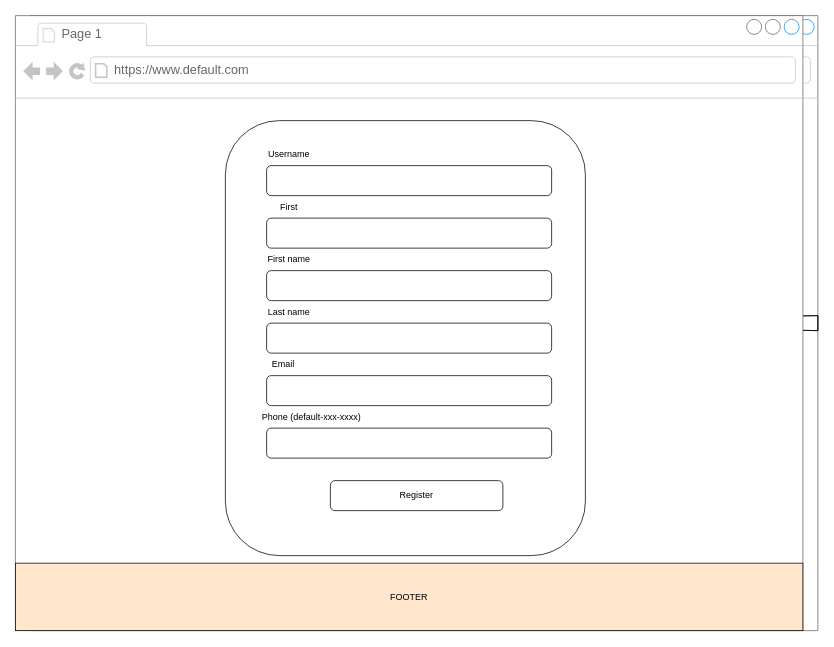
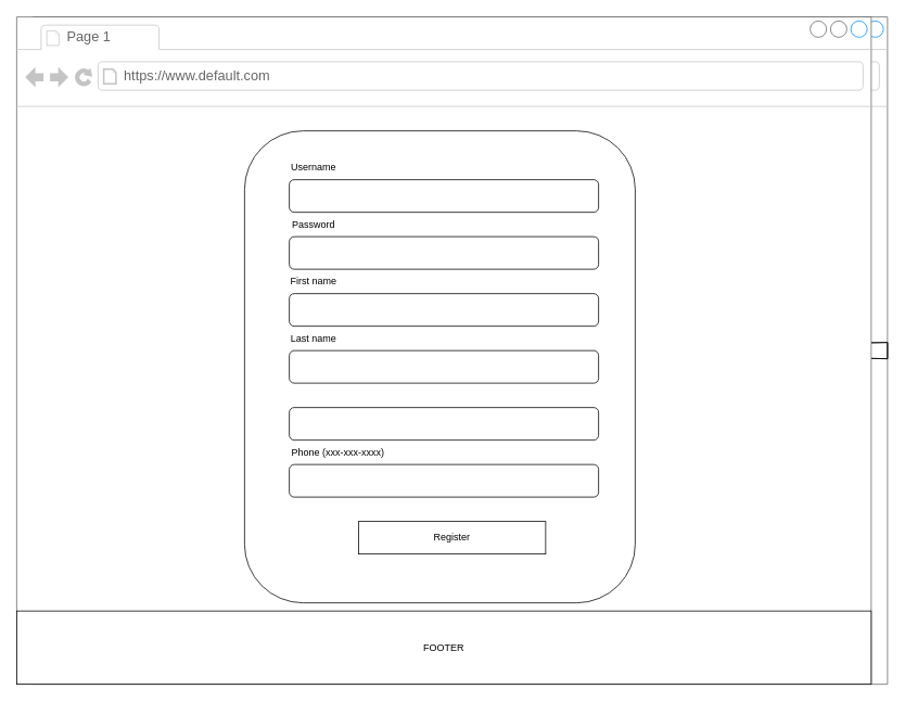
- <mxCell id="33" value="First" style="text;html=1;strokeColor=none;fillColor=none;align=center;verticalAlign=middle;whiteSpace=wrap;rounded=0;" vertex="1" parent="20"><mxGeometry x="335" y="240" width="60" height="30" as="geometry" /></mxCell>
+ <mxCell id="33" value="Password" style="text;html=1;strokeColor=none;fillColor=none;align=center;verticalAlign=middle;whiteSpace=wrap;rounded=0;" vertex="1" parent="20"><mxGeometry x="335" y="240" width="60" height="30" as="geometry" /></mxCell>
- <mxCell id="36" value="Email" style="text;html=1;strokeColor=none;fillColor=none;align=center;verticalAlign=middle;whiteSpace=wrap;rounded=0;" vertex="1" parent="20"><mxGeometry x="320" y="450" width="75" height="30" as="geometry" /></mxCell>
- <mxCell id="37" value="Phone (default-xxx-xxxx)" style="text;html=1;strokeColor=none;fillColor=none;align=center;verticalAlign=middle;whiteSpace=wrap;rounded=0;" vertex="1" parent="20"><mxGeometry x="290" y="520" width="210" height="30" as="geometry" /></mxCell>
+ <mxCell id="37" value="Phone (xxx-xxx-xxxx)" style="text;html=1;strokeColor=none;fillColor=none;align=center;verticalAlign=middle;whiteSpace=wrap;rounded=0;" vertex="1" parent="20"><mxGeometry x="290" y="520" width="210" height="30" as="geometry" /></mxCell>
- <mxCell id="30" value="Register" style="whiteSpace=wrap;html=1;rounded=1;" vertex="1" parent="20"><mxGeometry x="420" y="620" width="230" height="40" as="geometry" /></mxCell>
+ <mxCell id="30" value="Register" style="rounded=0;whiteSpace=wrap;html=1;" vertex="1" parent="20"><mxGeometry x="420" y="620" width="230" height="40" as="geometry" /></mxCell>
- <mxCell id="31" value="FOOTER" style="rounded=0;whiteSpace=wrap;html=1;fillColor=#ffe6cc;" vertex="1" parent="20"><mxGeometry y="730" width="1050" height="90" as="geometry" /></mxCell>
+ <mxCell id="31" value="FOOTER" style="rounded=0;whiteSpace=wrap;html=1;" vertex="1" parent="20"><mxGeometry y="730" width="1050" height="90" as="geometry" /></mxCell>
